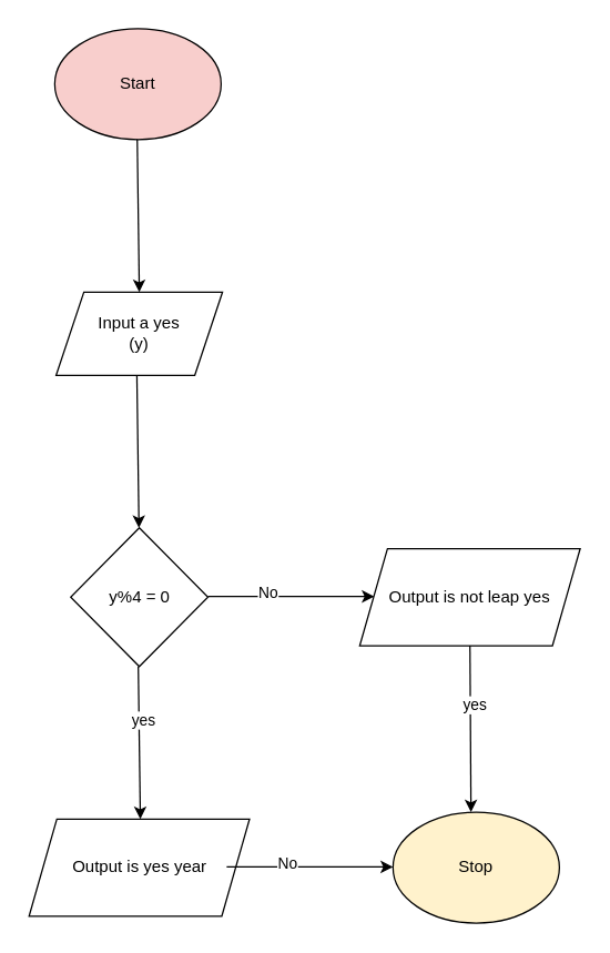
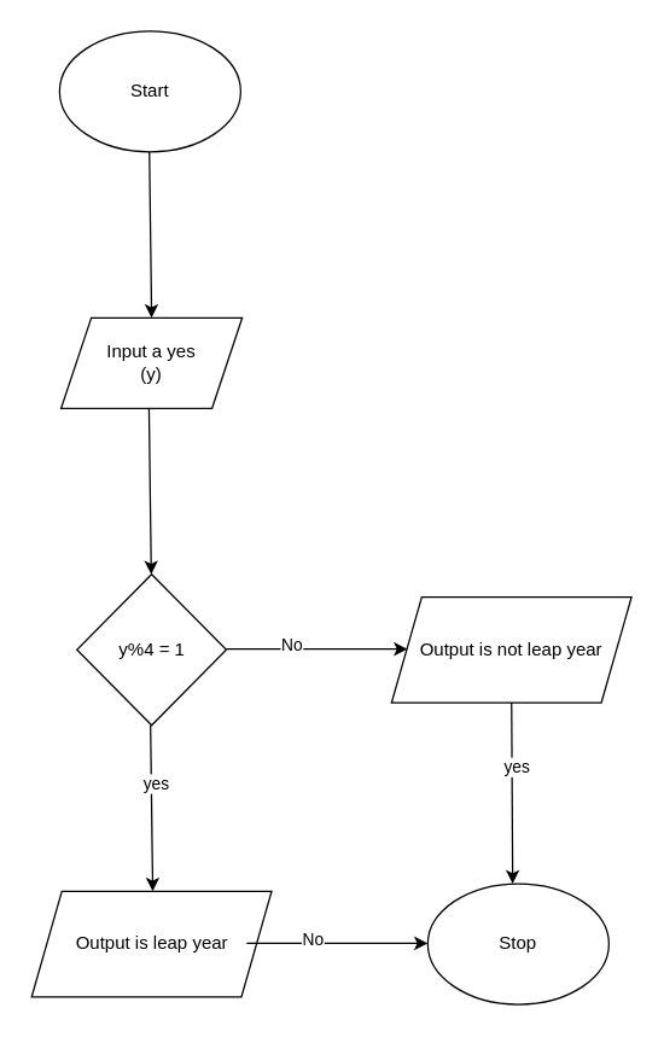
- <mxCell id="2" value="Start" style="ellipse;whiteSpace=wrap;html=1;fillColor=#f8cecc;" vertex="1" parent="1"><mxGeometry x="39" y="20" width="120" height="80" as="geometry" /></mxCell>
+ <mxCell id="2" value="Start" style="ellipse;whiteSpace=wrap;html=1;" vertex="1" parent="1"><mxGeometry x="39" y="20" width="120" height="80" as="geometry" /></mxCell>
- <mxCell id="5" value="y%4 = 0" style="rhombus;whiteSpace=wrap;html=1;" vertex="1" parent="1"><mxGeometry x="50.5" y="380" width="99" height="100" as="geometry" /></mxCell>
+ <mxCell id="5" value="y%4 = 1" style="rhombus;whiteSpace=wrap;html=1;" vertex="1" parent="1"><mxGeometry x="50.5" y="380" width="99" height="100" as="geometry" /></mxCell>
- <mxCell id="12" value="Output is not leap yes" style="shape=parallelogram;perimeter=parallelogramPerimeter;whiteSpace=wrap;html=1;fixedSize=1;" vertex="1" parent="1"><mxGeometry x="259" y="395" width="159" height="70" as="geometry" /></mxCell>
+ <mxCell id="12" value="Output is not leap year" style="shape=parallelogram;perimeter=parallelogramPerimeter;whiteSpace=wrap;html=1;fixedSize=1;" vertex="1" parent="1"><mxGeometry x="259" y="395" width="159" height="70" as="geometry" /></mxCell>
- <mxCell id="9" value="Output is yes year" style="shape=parallelogram;perimeter=parallelogramPerimeter;whiteSpace=wrap;html=1;fixedSize=1;" vertex="1" parent="1"><mxGeometry x="20.5" y="590" width="159" height="70" as="geometry" /></mxCell>
+ <mxCell id="9" value="Output is leap year" style="shape=parallelogram;perimeter=parallelogramPerimeter;whiteSpace=wrap;html=1;fixedSize=1;" vertex="1" parent="1"><mxGeometry x="20.5" y="590" width="159" height="70" as="geometry" /></mxCell>
- <mxCell id="15" value="Stop" style="ellipse;whiteSpace=wrap;html=1;fillColor=#fff2cc;" vertex="1" parent="1"><mxGeometry x="283" y="585" width="120" height="80" as="geometry" /></mxCell>
+ <mxCell id="15" value="Stop" style="ellipse;whiteSpace=wrap;html=1;" vertex="1" parent="1"><mxGeometry x="283" y="585" width="120" height="80" as="geometry" /></mxCell>
